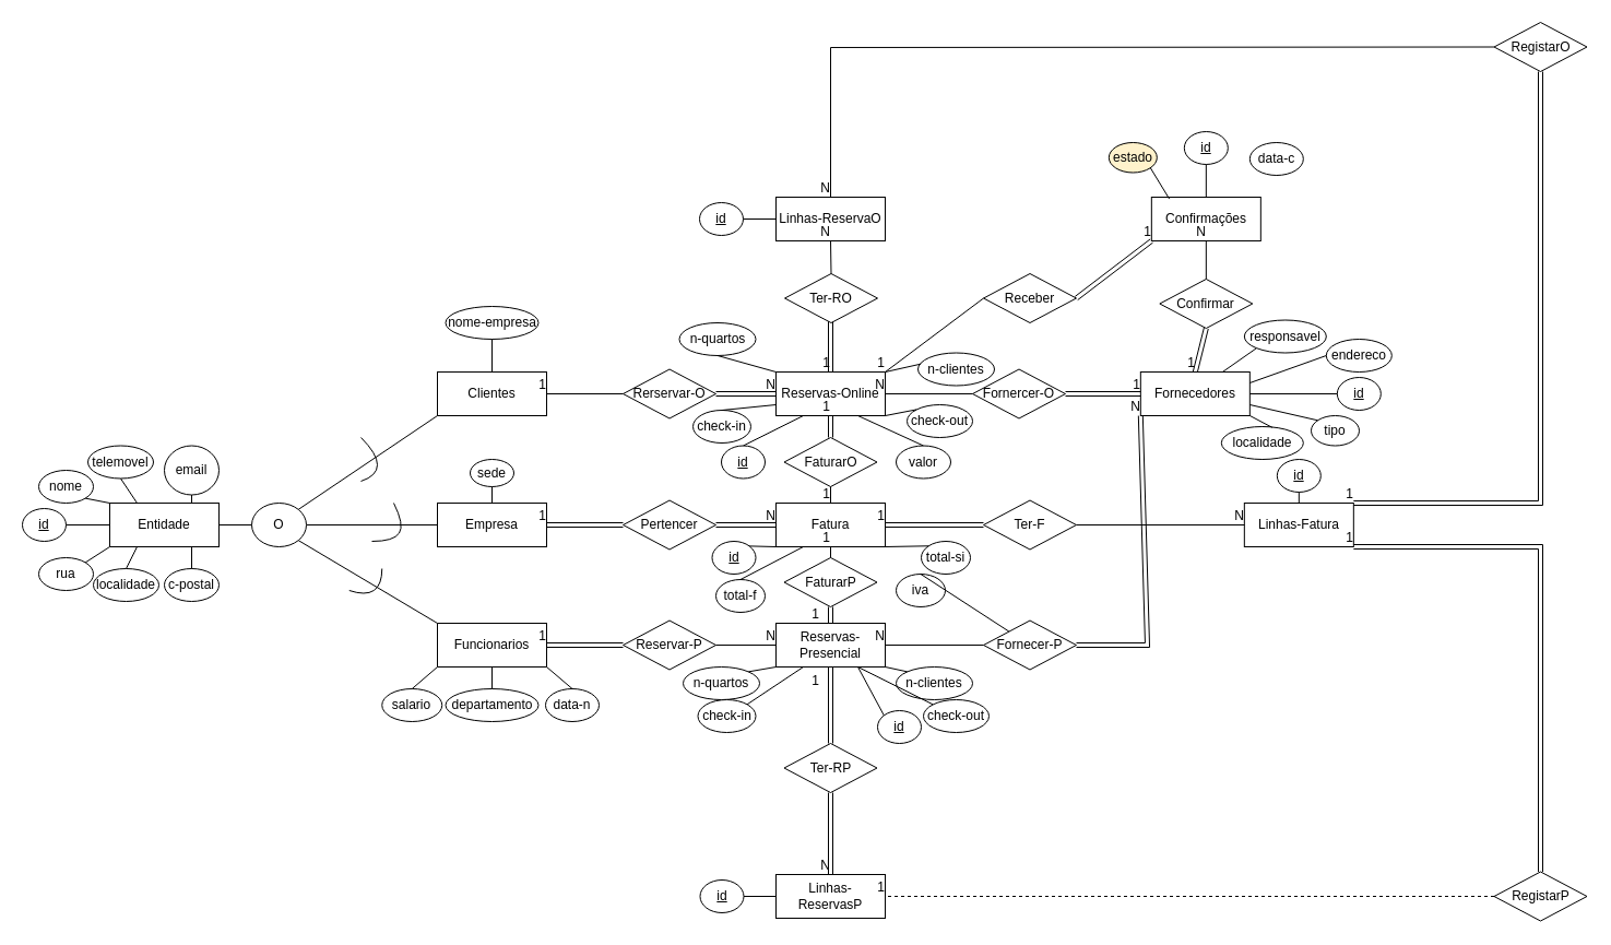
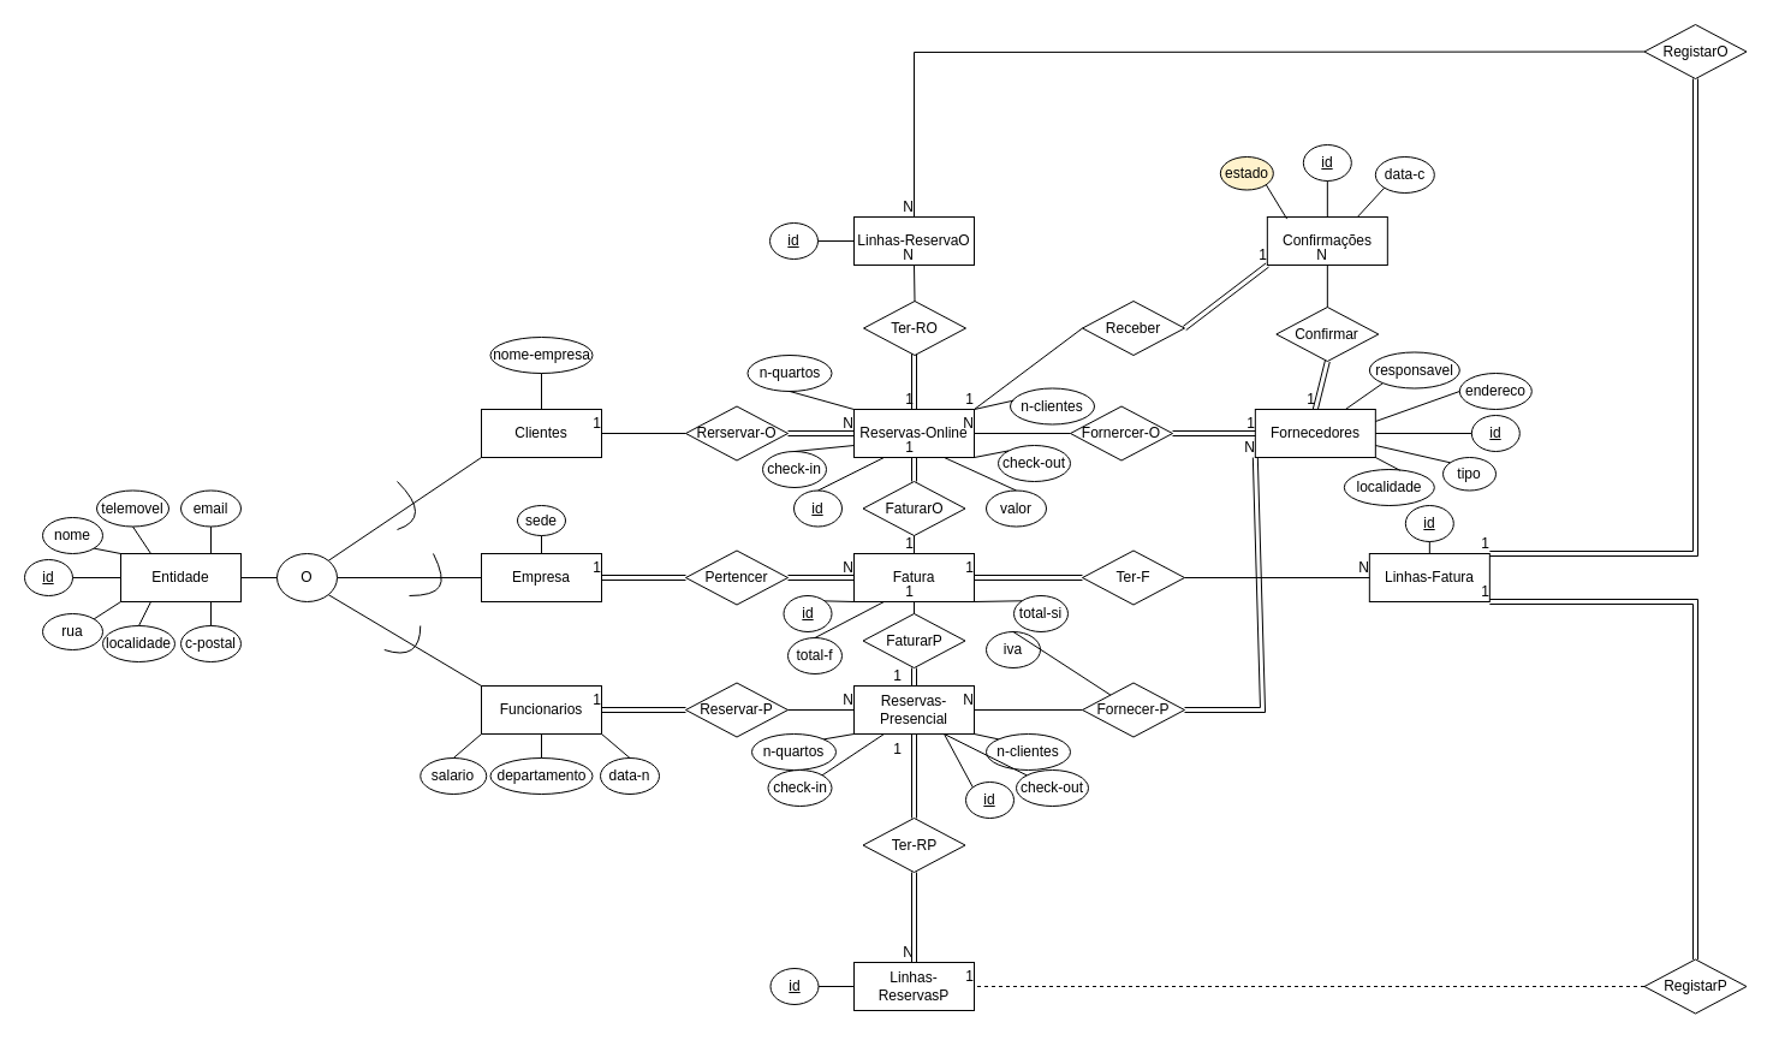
+ <mxCell id="92" value="" style="endArrow=none;html=1;rounded=0;entryX=0.75;entryY=0;entryDx=0;entryDy=0;exitX=0;exitY=1;exitDx=0;exitDy=0;" edge="1" parent="1" source="90" target="11"><mxGeometry relative="1" as="geometry"><mxPoint x="953.83" y="240" as="sourcePoint" /><mxPoint x="1113.83" y="240" as="targetPoint" /></mxGeometry></mxCell>
- <mxCell id="51" value="email" style="ellipse;whiteSpace=wrap;html=1;align=center;" vertex="1" parent="1"><mxGeometry x="150" y="407.5" width="50" height="45" as="geometry" /></mxCell>
+ <mxCell id="51" value="email" style="ellipse;whiteSpace=wrap;html=1;align=center;" vertex="1" parent="1"><mxGeometry x="150" y="407.5" width="50" height="30" as="geometry" /></mxCell>
